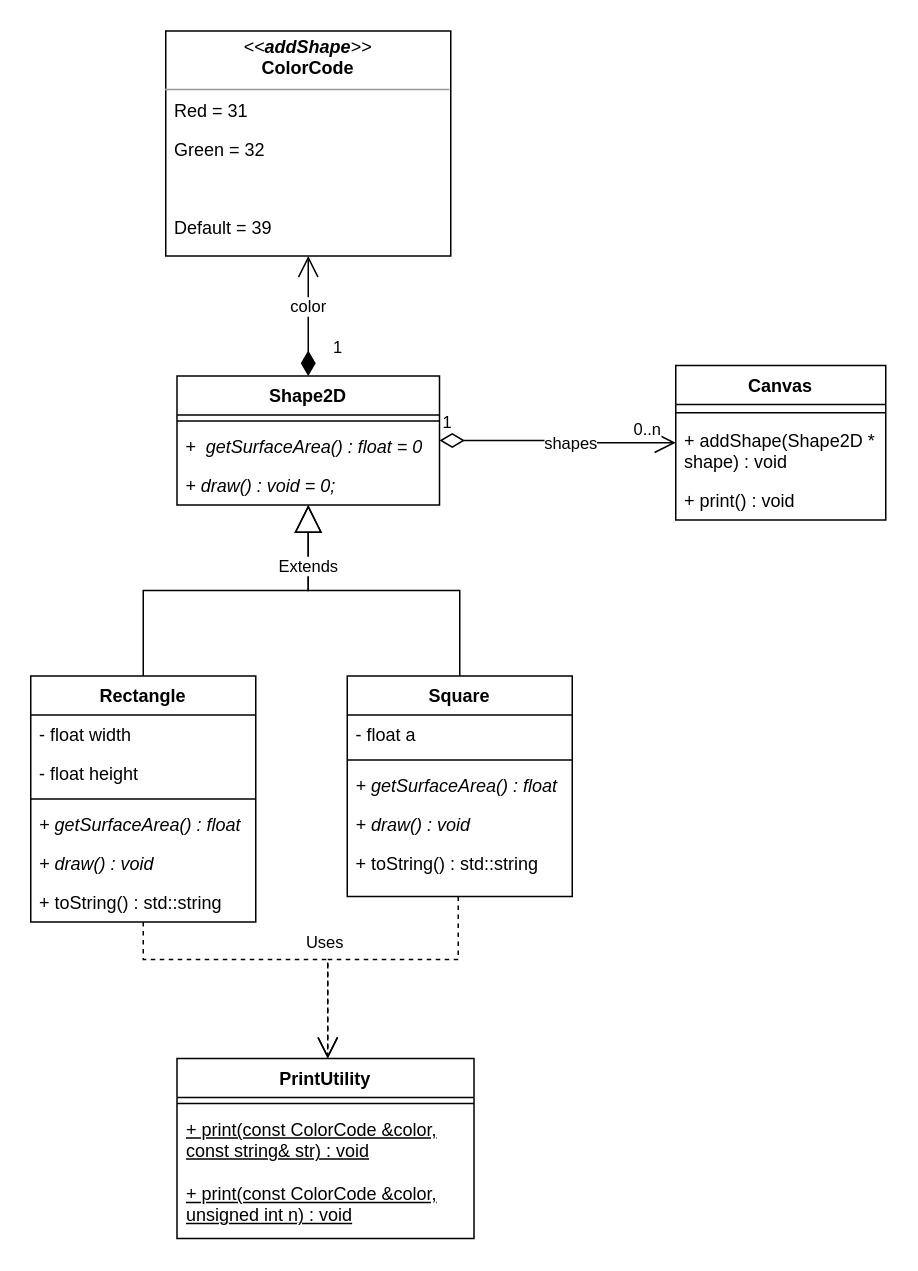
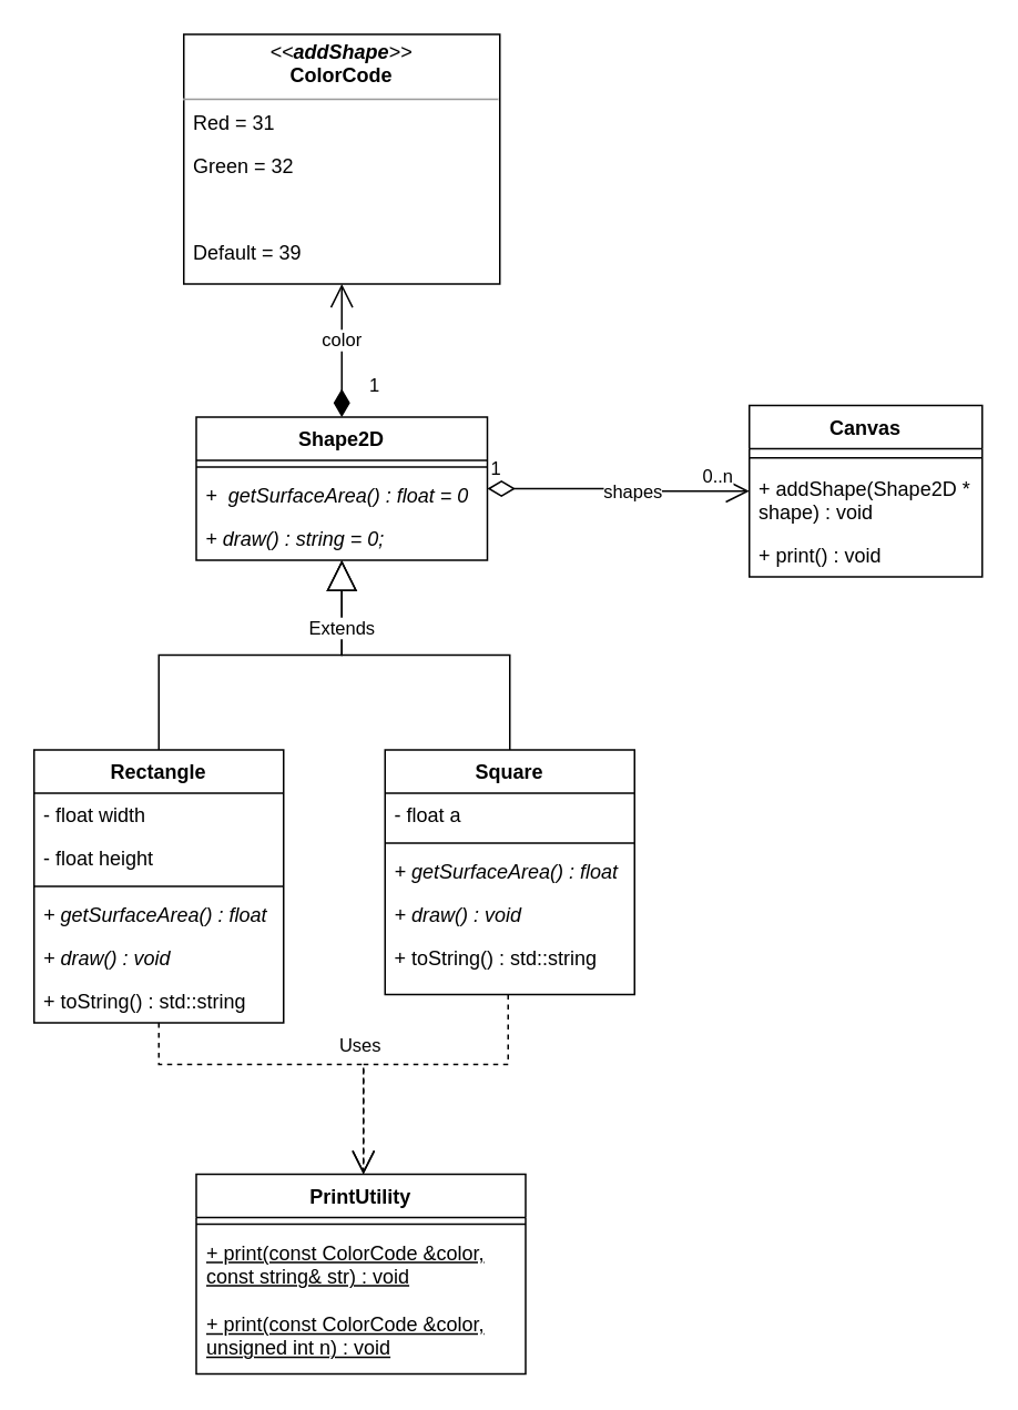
- <mxCell id="11" value="+ draw() : void = 0;" style="text;strokeColor=none;fillColor=none;align=left;verticalAlign=top;spacingLeft=4;spacingRight=4;overflow=hidden;rotatable=0;points=[[0,0.5],[1,0.5]];portConstraint=eastwest;labelBackgroundColor=none;html=0;fontStyle=2" vertex="1" parent="8"><mxGeometry y="60" width="175" height="26" as="geometry" /></mxCell>
+ <mxCell id="11" value="+ draw() : string = 0;" style="text;strokeColor=none;fillColor=none;align=left;verticalAlign=top;spacingLeft=4;spacingRight=4;overflow=hidden;rotatable=0;points=[[0,0.5],[1,0.5]];portConstraint=eastwest;labelBackgroundColor=none;html=0;fontStyle=2" vertex="1" parent="8"><mxGeometry y="60" width="175" height="26" as="geometry" /></mxCell>
